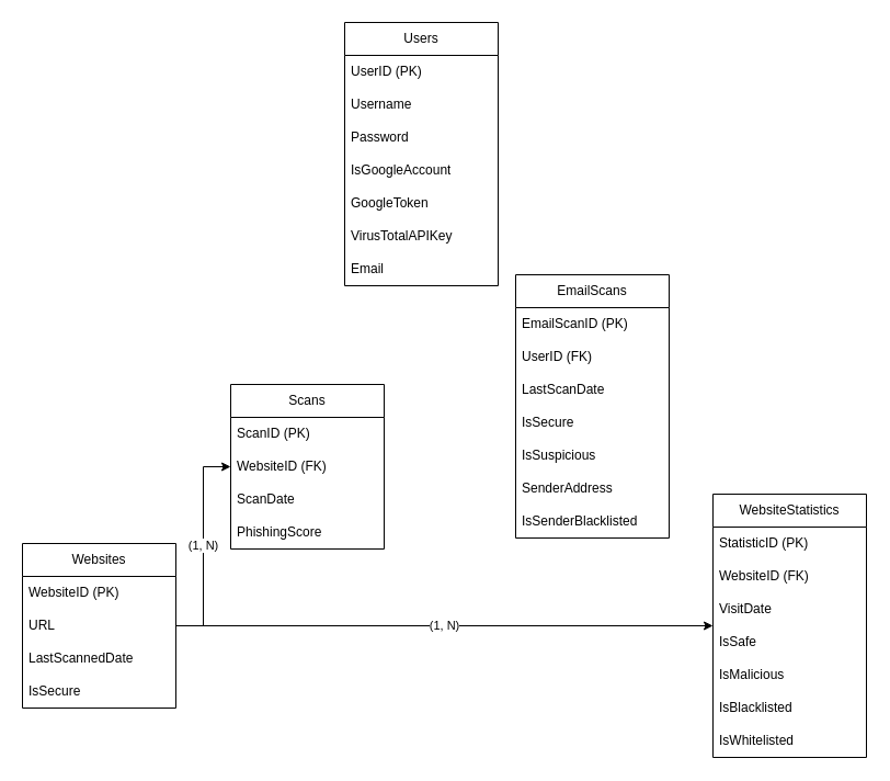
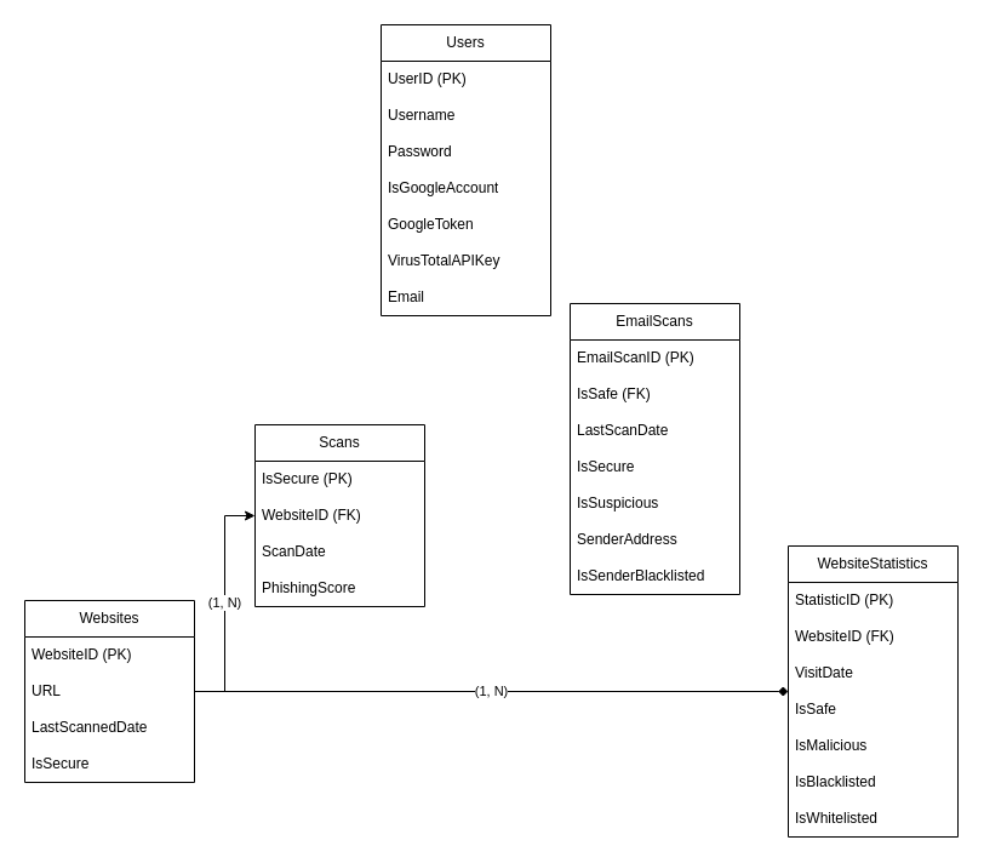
- <mxCell id="22" value="UserID (FK)" style="text;strokeColor=none;fillColor=none;align=left;verticalAlign=middle;spacingLeft=4;spacingRight=4;overflow=hidden;points=[[0,0.5],[1,0.5]];portConstraint=eastwest;rotatable=0;whiteSpace=wrap;html=1;" parent="20" vertex="1"><mxGeometry y="60" width="140" height="30" as="geometry" /></mxCell>
+ <mxCell id="22" value="IsSafe (FK)" style="text;strokeColor=none;fillColor=none;align=left;verticalAlign=middle;spacingLeft=4;spacingRight=4;overflow=hidden;points=[[0,0.5],[1,0.5]];portConstraint=eastwest;rotatable=0;whiteSpace=wrap;html=1;" parent="20" vertex="1"><mxGeometry y="60" width="140" height="30" as="geometry" /></mxCell>
- <mxCell id="16" value="ScanID (PK)" style="text;strokeColor=none;fillColor=none;align=left;verticalAlign=middle;spacingLeft=4;spacingRight=4;overflow=hidden;points=[[0,0.5],[1,0.5]];portConstraint=eastwest;rotatable=0;whiteSpace=wrap;html=1;" parent="15" vertex="1"><mxGeometry y="30" width="140" height="30" as="geometry" /></mxCell>
+ <mxCell id="16" value="IsSecure (PK)" style="text;strokeColor=none;fillColor=none;align=left;verticalAlign=middle;spacingLeft=4;spacingRight=4;overflow=hidden;points=[[0,0.5],[1,0.5]];portConstraint=eastwest;rotatable=0;whiteSpace=wrap;html=1;" parent="15" vertex="1"><mxGeometry y="30" width="140" height="30" as="geometry" /></mxCell>
- <mxCell id="37" value="(1, N)" style="edgeStyle=orthogonalEdgeStyle;rounded=0;orthogonalLoop=1;jettySize=auto;html=1;" parent="1" source="12" target="28" edge="1"><mxGeometry relative="1" as="geometry" /></mxCell>
+ <mxCell id="37" value="(1, N)" style="edgeStyle=orthogonalEdgeStyle;rounded=0;orthogonalLoop=1;jettySize=auto;html=1;endArrow=diamond;" parent="1" source="12" target="28" edge="1"><mxGeometry relative="1" as="geometry" /></mxCell>
